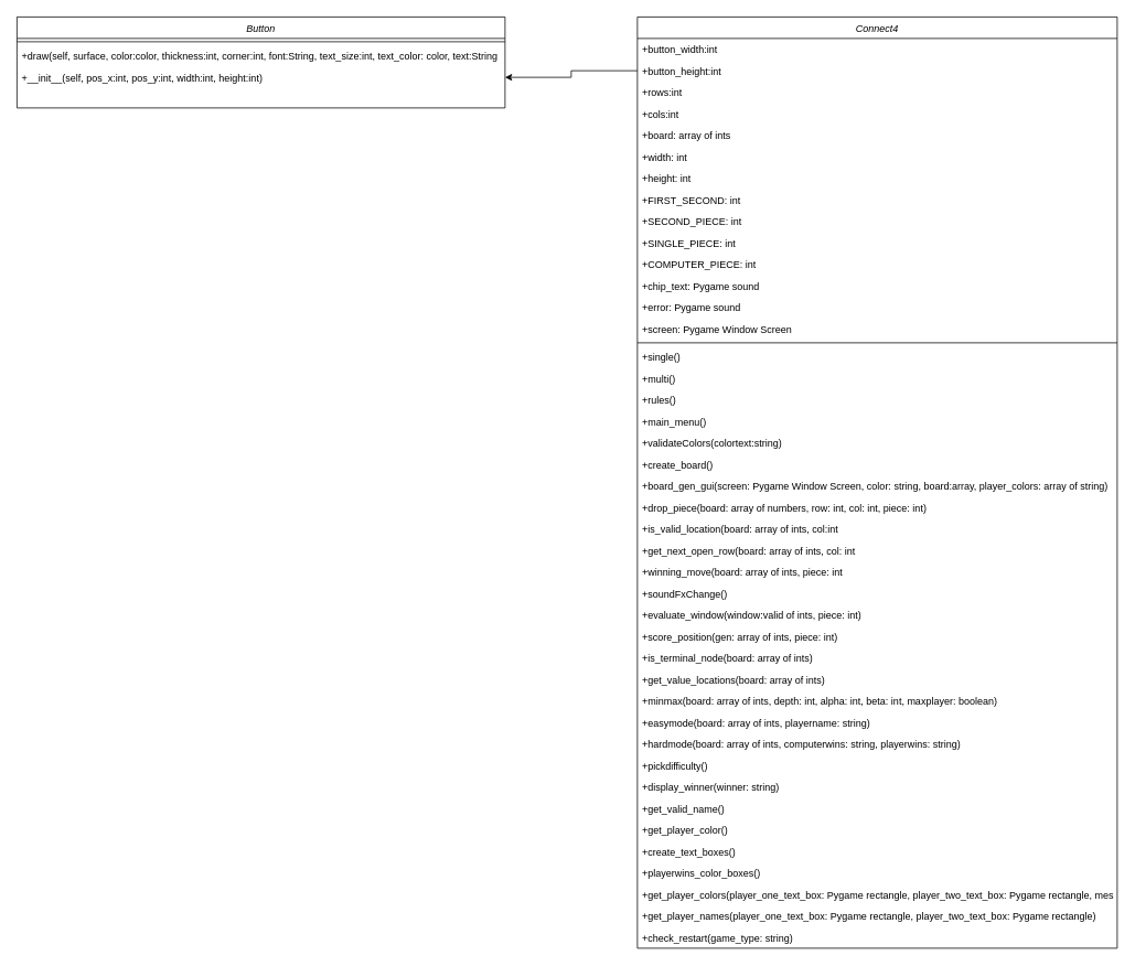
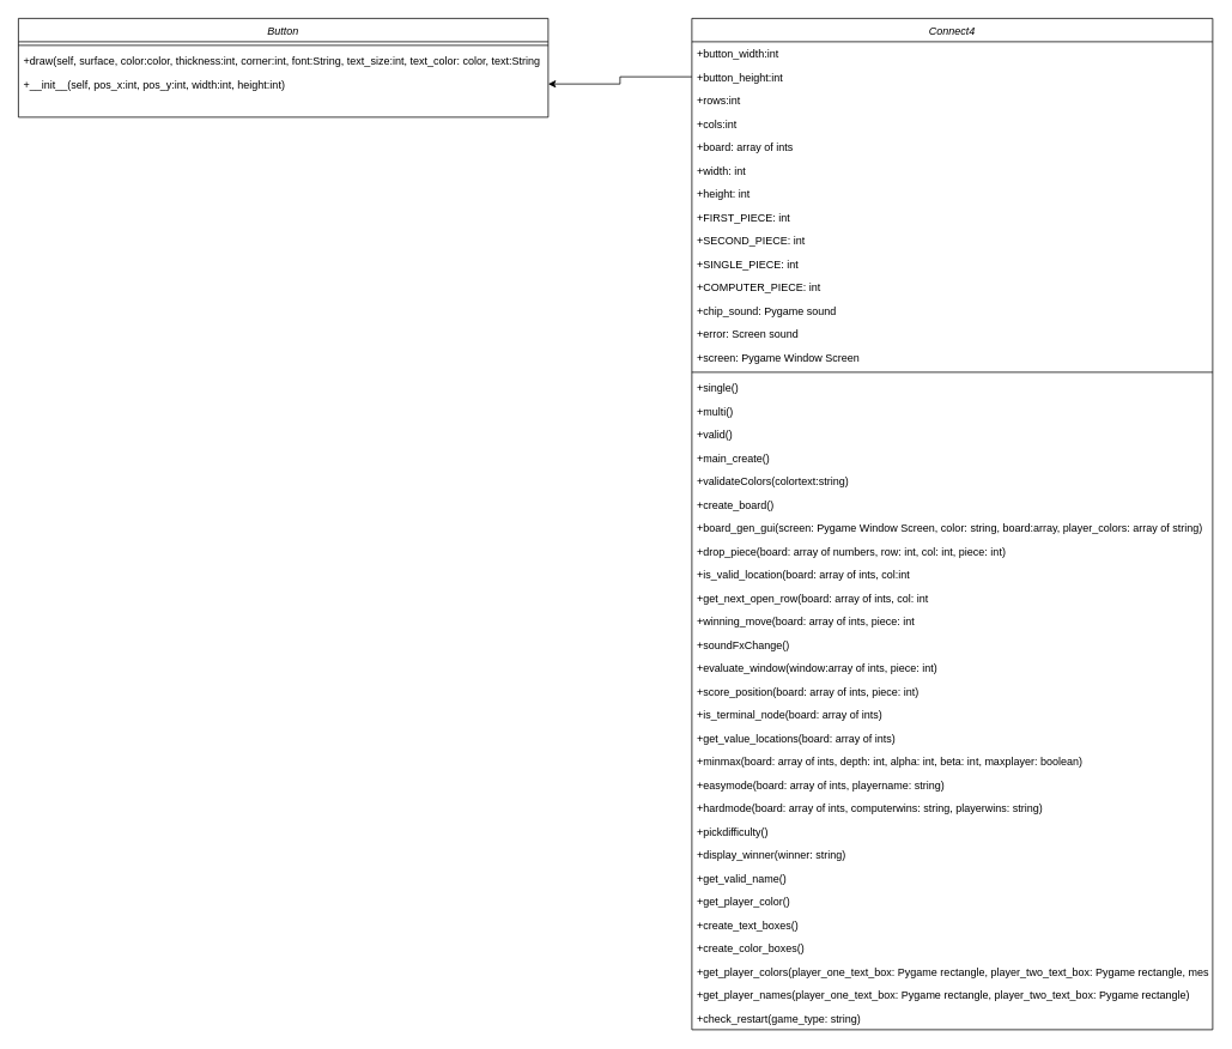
- <mxCell id="10" value="+FIRST_SECOND: int" style="text;align=left;verticalAlign=top;spacingLeft=4;spacingRight=4;overflow=hidden;rotatable=0;points=[[0,0.5],[1,0.5]];portConstraint=eastwest;" vertex="1" parent="2"><mxGeometry y="208" width="580" height="26" as="geometry" /></mxCell>
+ <mxCell id="10" value="+FIRST_PIECE: int" style="text;align=left;verticalAlign=top;spacingLeft=4;spacingRight=4;overflow=hidden;rotatable=0;points=[[0,0.5],[1,0.5]];portConstraint=eastwest;" vertex="1" parent="2"><mxGeometry y="208" width="580" height="26" as="geometry" /></mxCell>
- <mxCell id="14" value="+chip_text: Pygame sound" style="text;align=left;verticalAlign=top;spacingLeft=4;spacingRight=4;overflow=hidden;rotatable=0;points=[[0,0.5],[1,0.5]];portConstraint=eastwest;" vertex="1" parent="2"><mxGeometry y="312" width="580" height="26" as="geometry" /></mxCell>
+ <mxCell id="14" value="+chip_sound: Pygame sound" style="text;align=left;verticalAlign=top;spacingLeft=4;spacingRight=4;overflow=hidden;rotatable=0;points=[[0,0.5],[1,0.5]];portConstraint=eastwest;" vertex="1" parent="2"><mxGeometry y="312" width="580" height="26" as="geometry" /></mxCell>
- <mxCell id="15" value="+error: Pygame sound" style="text;align=left;verticalAlign=top;spacingLeft=4;spacingRight=4;overflow=hidden;rotatable=0;points=[[0,0.5],[1,0.5]];portConstraint=eastwest;" vertex="1" parent="2"><mxGeometry y="338" width="580" height="26" as="geometry" /></mxCell>
+ <mxCell id="15" value="+error: Screen sound" style="text;align=left;verticalAlign=top;spacingLeft=4;spacingRight=4;overflow=hidden;rotatable=0;points=[[0,0.5],[1,0.5]];portConstraint=eastwest;" vertex="1" parent="2"><mxGeometry y="338" width="580" height="26" as="geometry" /></mxCell>
- <mxCell id="20" value="+rules()" style="text;align=left;verticalAlign=top;spacingLeft=4;spacingRight=4;overflow=hidden;rotatable=0;points=[[0,0.5],[1,0.5]];portConstraint=eastwest;" parent="2" vertex="1"><mxGeometry y="450" width="580" height="26" as="geometry" /></mxCell>
+ <mxCell id="20" value="+valid()" style="text;align=left;verticalAlign=top;spacingLeft=4;spacingRight=4;overflow=hidden;rotatable=0;points=[[0,0.5],[1,0.5]];portConstraint=eastwest;" parent="2" vertex="1"><mxGeometry y="450" width="580" height="26" as="geometry" /></mxCell>
- <mxCell id="21" value="+main_menu()" style="text;align=left;verticalAlign=top;spacingLeft=4;spacingRight=4;overflow=hidden;rotatable=0;points=[[0,0.5],[1,0.5]];portConstraint=eastwest;" parent="2" vertex="1"><mxGeometry y="476" width="580" height="26" as="geometry" /></mxCell>
+ <mxCell id="21" value="+main_create()" style="text;align=left;verticalAlign=top;spacingLeft=4;spacingRight=4;overflow=hidden;rotatable=0;points=[[0,0.5],[1,0.5]];portConstraint=eastwest;" parent="2" vertex="1"><mxGeometry y="476" width="580" height="26" as="geometry" /></mxCell>
- <mxCell id="30" value="+evaluate_window(window:valid of ints, piece: int)" style="text;align=left;verticalAlign=top;spacingLeft=4;spacingRight=4;overflow=hidden;rotatable=0;points=[[0,0.5],[1,0.5]];portConstraint=eastwest;" vertex="1" parent="2"><mxGeometry y="710" width="580" height="26" as="geometry" /></mxCell>
+ <mxCell id="30" value="+evaluate_window(window:array of ints, piece: int)" style="text;align=left;verticalAlign=top;spacingLeft=4;spacingRight=4;overflow=hidden;rotatable=0;points=[[0,0.5],[1,0.5]];portConstraint=eastwest;" vertex="1" parent="2"><mxGeometry y="710" width="580" height="26" as="geometry" /></mxCell>
- <mxCell id="31" value="+score_position(gen: array of ints, piece: int)" style="text;align=left;verticalAlign=top;spacingLeft=4;spacingRight=4;overflow=hidden;rotatable=0;points=[[0,0.5],[1,0.5]];portConstraint=eastwest;" vertex="1" parent="2"><mxGeometry y="736" width="580" height="26" as="geometry" /></mxCell>
+ <mxCell id="31" value="+score_position(board: array of ints, piece: int)" style="text;align=left;verticalAlign=top;spacingLeft=4;spacingRight=4;overflow=hidden;rotatable=0;points=[[0,0.5],[1,0.5]];portConstraint=eastwest;" vertex="1" parent="2"><mxGeometry y="736" width="580" height="26" as="geometry" /></mxCell>
- <mxCell id="42" value="+playerwins_color_boxes()" style="text;align=left;verticalAlign=top;spacingLeft=4;spacingRight=4;overflow=hidden;rotatable=0;points=[[0,0.5],[1,0.5]];portConstraint=eastwest;" vertex="1" parent="2"><mxGeometry y="1022" width="580" height="26" as="geometry" /></mxCell>
+ <mxCell id="42" value="+create_color_boxes()" style="text;align=left;verticalAlign=top;spacingLeft=4;spacingRight=4;overflow=hidden;rotatable=0;points=[[0,0.5],[1,0.5]];portConstraint=eastwest;" vertex="1" parent="2"><mxGeometry y="1022" width="580" height="26" as="geometry" /></mxCell>
